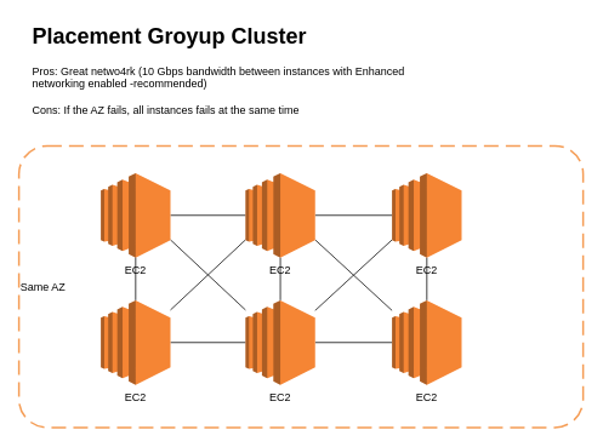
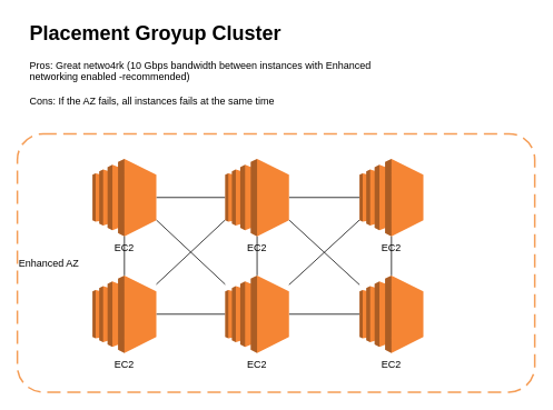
- <mxCell id="2" value="Same AZ" style="rounded=1;arcSize=10;dashed=1;strokeColor=#F59D56;fillColor=none;gradientColor=none;dashPattern=8 4;strokeWidth=2;align=left;" vertex="1" parent="1"><mxGeometry x="20" y="160" width="620" height="310" as="geometry" /></mxCell>
+ <mxCell id="2" value="Enhanced AZ" style="rounded=1;arcSize=10;dashed=1;strokeColor=#F59D56;fillColor=none;gradientColor=none;dashPattern=8 4;strokeWidth=2;align=left;" vertex="1" parent="1"><mxGeometry x="20" y="160" width="620" height="310" as="geometry" /></mxCell>
